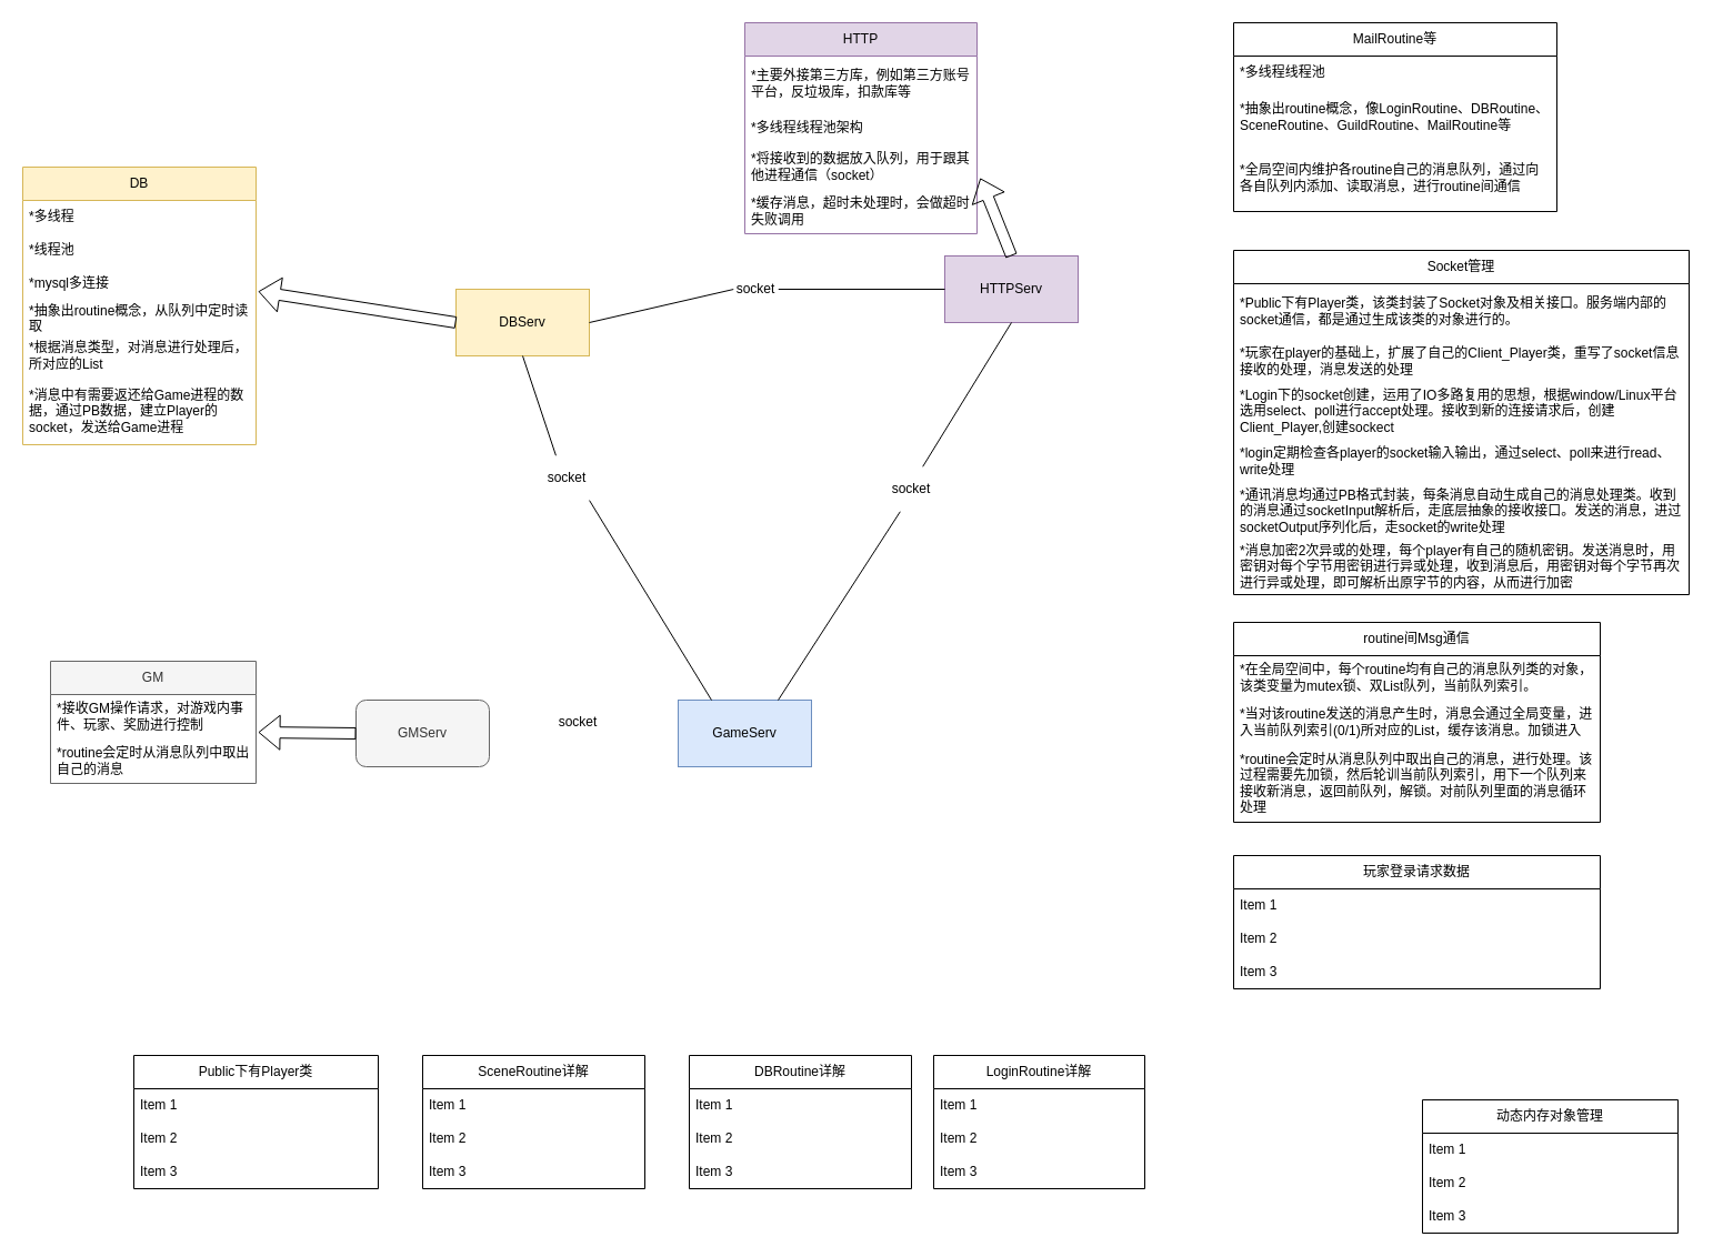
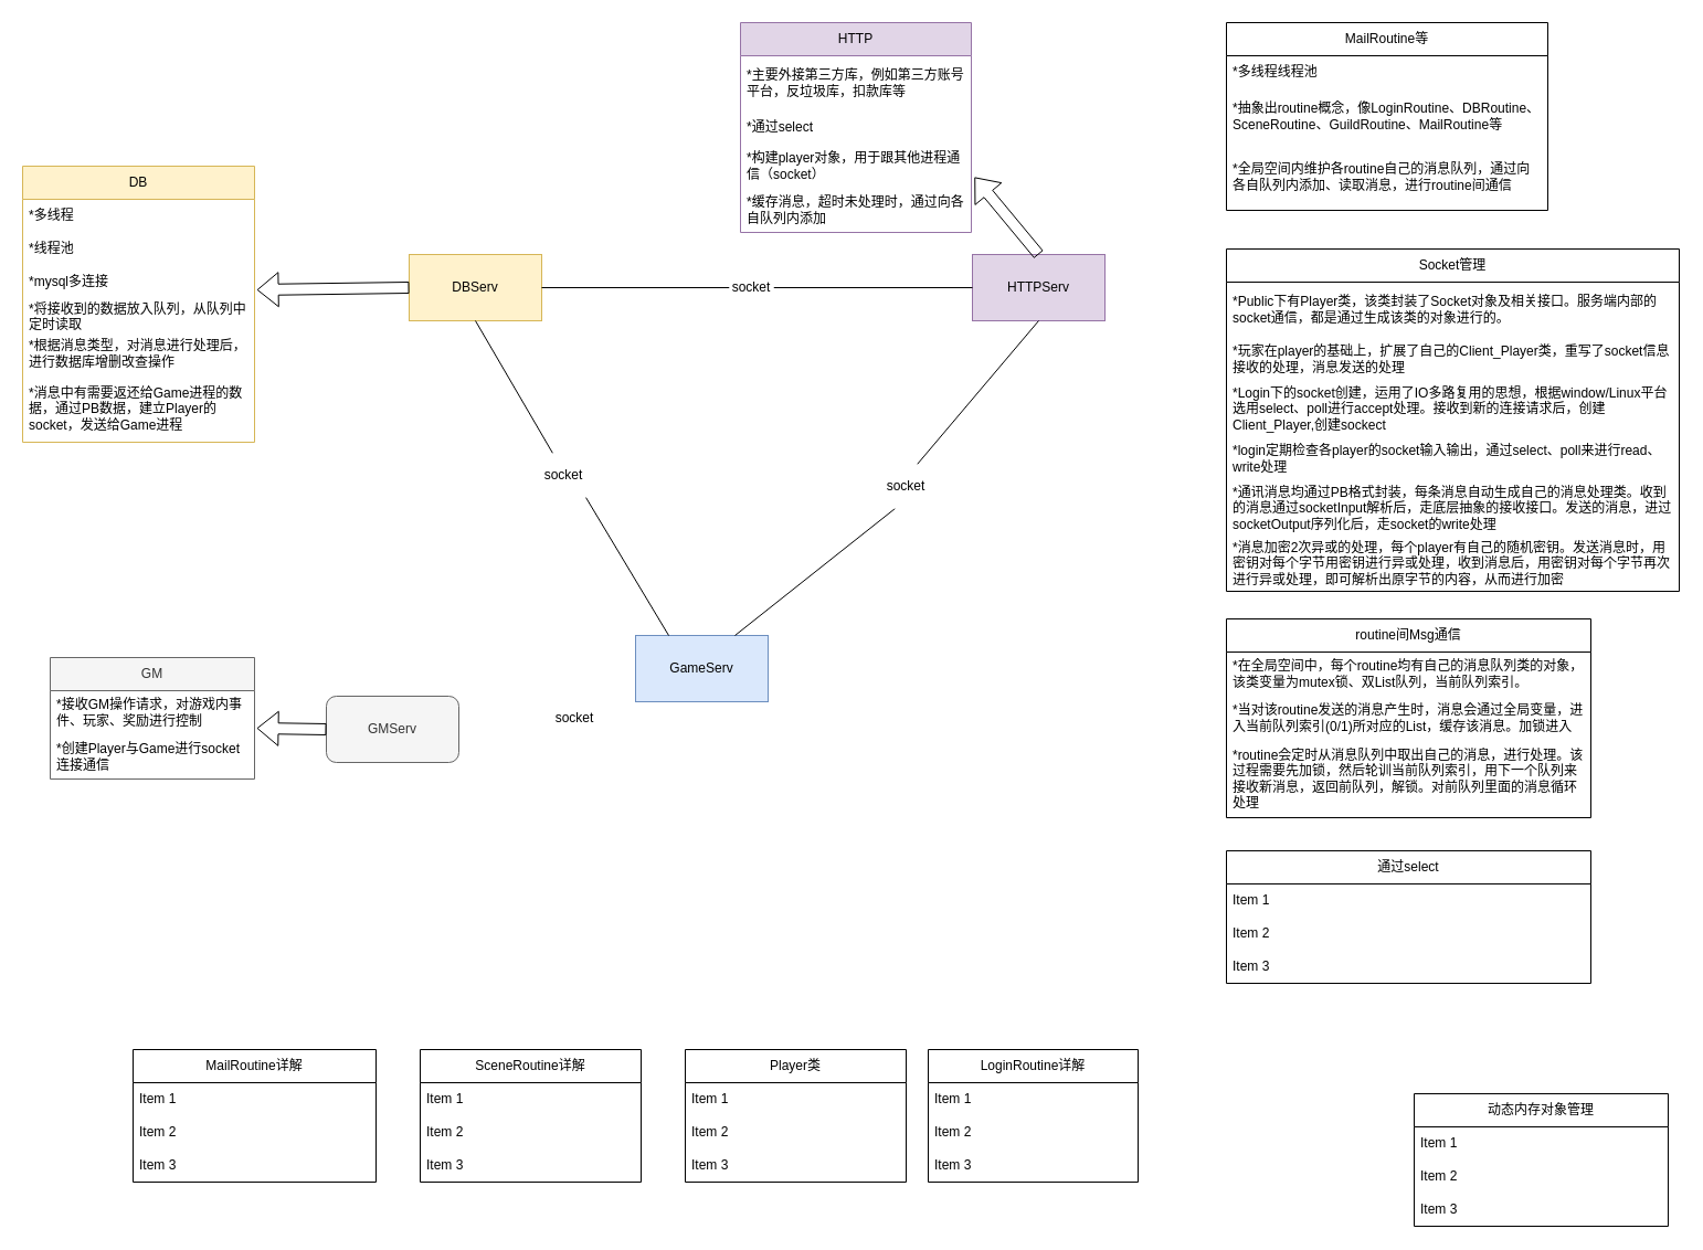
- <mxCell id="19" value="*多线程线程池架构" style="text;strokeColor=none;fillColor=none;align=left;verticalAlign=middle;spacingLeft=4;spacingRight=4;overflow=hidden;points=[[0,0.5],[1,0.5]];portConstraint=eastwest;rotatable=0;whiteSpace=wrap;html=1;" vertex="1" parent="17"><mxGeometry y="80" width="209" height="30" as="geometry" /></mxCell>
+ <mxCell id="19" value="*通过select" style="text;strokeColor=none;fillColor=none;align=left;verticalAlign=middle;spacingLeft=4;spacingRight=4;overflow=hidden;points=[[0,0.5],[1,0.5]];portConstraint=eastwest;rotatable=0;whiteSpace=wrap;html=1;" vertex="1" parent="17"><mxGeometry y="80" width="209" height="30" as="geometry" /></mxCell>
- <mxCell id="20" value="*将接收到的数据放入队列，用于跟其他进程通信（socket）" style="text;strokeColor=none;fillColor=none;align=left;verticalAlign=middle;spacingLeft=4;spacingRight=4;overflow=hidden;points=[[0,0.5],[1,0.5]];portConstraint=eastwest;rotatable=0;whiteSpace=wrap;html=1;" vertex="1" parent="17"><mxGeometry y="110" width="209" height="40" as="geometry" /></mxCell>
+ <mxCell id="20" value="*构建player对象，用于跟其他进程通信（socket）" style="text;strokeColor=none;fillColor=none;align=left;verticalAlign=middle;spacingLeft=4;spacingRight=4;overflow=hidden;points=[[0,0.5],[1,0.5]];portConstraint=eastwest;rotatable=0;whiteSpace=wrap;html=1;" vertex="1" parent="17"><mxGeometry y="110" width="209" height="40" as="geometry" /></mxCell>
- <mxCell id="21" value="*缓存消息，超时未处理时，会做超时失败调用" style="text;strokeColor=none;fillColor=none;align=left;verticalAlign=middle;spacingLeft=4;spacingRight=4;overflow=hidden;points=[[0,0.5],[1,0.5]];portConstraint=eastwest;rotatable=0;whiteSpace=wrap;html=1;fontSize=12;fontFamily=Helvetica;fontColor=default;" vertex="1" parent="17"><mxGeometry y="150" width="209" height="40" as="geometry" /></mxCell>
+ <mxCell id="21" value="*缓存消息，超时未处理时，通过向各自队列内添加" style="text;strokeColor=none;fillColor=none;align=left;verticalAlign=middle;spacingLeft=4;spacingRight=4;overflow=hidden;points=[[0,0.5],[1,0.5]];portConstraint=eastwest;rotatable=0;whiteSpace=wrap;html=1;fontSize=12;fontFamily=Helvetica;fontColor=default;" vertex="1" parent="17"><mxGeometry y="150" width="209" height="40" as="geometry" /></mxCell>
- <mxCell id="4" value="HTTPServ" style="rounded=0;whiteSpace=wrap;html=1;fillColor=#e1d5e7;strokeColor=#9673a6;" vertex="1" parent="1"><mxGeometry x="850" y="230" width="120" height="60" as="geometry" /></mxCell>
+ <mxCell id="4" value="HTTPServ" style="rounded=0;whiteSpace=wrap;html=1;fillColor=#e1d5e7;strokeColor=#9673a6;" vertex="1" parent="1"><mxGeometry x="880" y="230" width="120" height="60" as="geometry" /></mxCell>
- <mxCell id="26" value="*抽象出routine概念，从队列中定时读取" style="text;strokeColor=none;fillColor=none;align=left;verticalAlign=middle;spacingLeft=4;spacingRight=4;overflow=hidden;points=[[0,0.5],[1,0.5]];portConstraint=eastwest;rotatable=0;whiteSpace=wrap;html=1;fontSize=12;fontFamily=Helvetica;fontColor=default;" vertex="1" parent="22"><mxGeometry y="120" width="210" height="30" as="geometry" /></mxCell>
+ <mxCell id="26" value="*将接收到的数据放入队列，从队列中定时读取" style="text;strokeColor=none;fillColor=none;align=left;verticalAlign=middle;spacingLeft=4;spacingRight=4;overflow=hidden;points=[[0,0.5],[1,0.5]];portConstraint=eastwest;rotatable=0;whiteSpace=wrap;html=1;fontSize=12;fontFamily=Helvetica;fontColor=default;" vertex="1" parent="22"><mxGeometry y="120" width="210" height="30" as="geometry" /></mxCell>
- <mxCell id="3" value="DBServ" style="rounded=0;whiteSpace=wrap;html=1;fillColor=#fff2cc;strokeColor=#d6b656;" vertex="1" parent="1"><mxGeometry x="410" y="260" width="120" height="60" as="geometry" /></mxCell>
+ <mxCell id="3" value="DBServ" style="rounded=0;whiteSpace=wrap;html=1;fillColor=#fff2cc;strokeColor=#d6b656;" vertex="1" parent="1"><mxGeometry x="370" y="230" width="120" height="60" as="geometry" /></mxCell>
- <mxCell id="27" value="*根据消息类型，对消息进行处理后，所对应的List" style="text;strokeColor=none;fillColor=none;align=left;verticalAlign=middle;spacingLeft=4;spacingRight=4;overflow=hidden;points=[[0,0.5],[1,0.5]];portConstraint=eastwest;rotatable=0;whiteSpace=wrap;html=1;fontSize=12;fontFamily=Helvetica;fontColor=default;" vertex="1" parent="22"><mxGeometry y="150" width="210" height="40" as="geometry" /></mxCell>
+ <mxCell id="27" value="*根据消息类型，对消息进行处理后，进行数据库增删改查操作" style="text;strokeColor=none;fillColor=none;align=left;verticalAlign=middle;spacingLeft=4;spacingRight=4;overflow=hidden;points=[[0,0.5],[1,0.5]];portConstraint=eastwest;rotatable=0;whiteSpace=wrap;html=1;fontSize=12;fontFamily=Helvetica;fontColor=default;" vertex="1" parent="22"><mxGeometry y="150" width="210" height="40" as="geometry" /></mxCell>
- <mxCell id="5" value="GMServ" style="rounded=1;whiteSpace=wrap;html=1;fillColor=#f5f5f5;fontColor=#333333;strokeColor=#666666;" vertex="1" parent="1"><mxGeometry x="320" y="630" width="120" height="60" as="geometry" /></mxCell>
+ <mxCell id="5" value="GMServ" style="rounded=1;whiteSpace=wrap;html=1;fillColor=#f5f5f5;fontColor=#333333;strokeColor=#666666;" vertex="1" parent="1"><mxGeometry x="295" y="630" width="120" height="60" as="geometry" /></mxCell>
- <mxCell id="2" value="GameServ" style="rounded=0;whiteSpace=wrap;html=1;fillColor=#dae8fc;strokeColor=#6c8ebf;" vertex="1" parent="1"><mxGeometry x="610" y="630" width="120" height="60" as="geometry" /></mxCell>
+ <mxCell id="2" value="GameServ" style="rounded=0;whiteSpace=wrap;html=1;fillColor=#dae8fc;strokeColor=#6c8ebf;" vertex="1" parent="1"><mxGeometry x="575" y="575" width="120" height="60" as="geometry" /></mxCell>
- <mxCell id="55" value="*routine会定时从消息队列中取出自己的消息" style="text;strokeColor=none;fillColor=none;align=left;verticalAlign=middle;spacingLeft=4;spacingRight=4;overflow=hidden;points=[[0,0.5],[1,0.5]];portConstraint=eastwest;rotatable=0;whiteSpace=wrap;html=1;fontSize=12;fontFamily=Helvetica;fontColor=default;" vertex="1" parent="53"><mxGeometry y="70" width="185" height="40" as="geometry" /></mxCell>
+ <mxCell id="55" value="*创建Player与Game进行socket连接通信" style="text;strokeColor=none;fillColor=none;align=left;verticalAlign=middle;spacingLeft=4;spacingRight=4;overflow=hidden;points=[[0,0.5],[1,0.5]];portConstraint=eastwest;rotatable=0;whiteSpace=wrap;html=1;fontSize=12;fontFamily=Helvetica;fontColor=default;" vertex="1" parent="53"><mxGeometry y="70" width="185" height="40" as="geometry" /></mxCell>
- <mxCell id="45" value="玩家登录请求数据" style="swimlane;fontStyle=0;childLayout=stackLayout;horizontal=1;startSize=30;horizontalStack=0;resizeParent=1;resizeParentMax=0;resizeLast=0;collapsible=1;marginBottom=0;whiteSpace=wrap;html=1;strokeColor=default;fontFamily=Helvetica;fontSize=12;fontColor=default;fillColor=default;" vertex="1" parent="1"><mxGeometry x="1110" y="770" width="330" height="120" as="geometry" /></mxCell>
+ <mxCell id="45" value="通过select" style="swimlane;fontStyle=0;childLayout=stackLayout;horizontal=1;startSize=30;horizontalStack=0;resizeParent=1;resizeParentMax=0;resizeLast=0;collapsible=1;marginBottom=0;whiteSpace=wrap;html=1;strokeColor=default;fontFamily=Helvetica;fontSize=12;fontColor=default;fillColor=default;" vertex="1" parent="1"><mxGeometry x="1110" y="770" width="330" height="120" as="geometry" /></mxCell>
- <mxCell id="69" value="Public下有Player类" style="swimlane;fontStyle=0;childLayout=stackLayout;horizontal=1;startSize=30;horizontalStack=0;resizeParent=1;resizeParentMax=0;resizeLast=0;collapsible=1;marginBottom=0;whiteSpace=wrap;html=1;strokeColor=default;fontFamily=Helvetica;fontSize=12;fontColor=default;fillColor=default;" vertex="1" parent="1"><mxGeometry x="120" y="950" width="220" height="120" as="geometry" /></mxCell>
+ <mxCell id="69" value="MailRoutine详解" style="swimlane;fontStyle=0;childLayout=stackLayout;horizontal=1;startSize=30;horizontalStack=0;resizeParent=1;resizeParentMax=0;resizeLast=0;collapsible=1;marginBottom=0;whiteSpace=wrap;html=1;strokeColor=default;fontFamily=Helvetica;fontSize=12;fontColor=default;fillColor=default;" vertex="1" parent="1"><mxGeometry x="120" y="950" width="220" height="120" as="geometry" /></mxCell>
- <mxCell id="61" value="DBRoutine详解" style="swimlane;fontStyle=0;childLayout=stackLayout;horizontal=1;startSize=30;horizontalStack=0;resizeParent=1;resizeParentMax=0;resizeLast=0;collapsible=1;marginBottom=0;whiteSpace=wrap;html=1;strokeColor=default;fontFamily=Helvetica;fontSize=12;fontColor=default;fillColor=default;" vertex="1" parent="1"><mxGeometry x="620" y="950" width="200" height="120" as="geometry" /></mxCell>
+ <mxCell id="61" value="Player类" style="swimlane;fontStyle=0;childLayout=stackLayout;horizontal=1;startSize=30;horizontalStack=0;resizeParent=1;resizeParentMax=0;resizeLast=0;collapsible=1;marginBottom=0;whiteSpace=wrap;html=1;strokeColor=default;fontFamily=Helvetica;fontSize=12;fontColor=default;fillColor=default;" vertex="1" parent="1"><mxGeometry x="620" y="950" width="200" height="120" as="geometry" /></mxCell>
